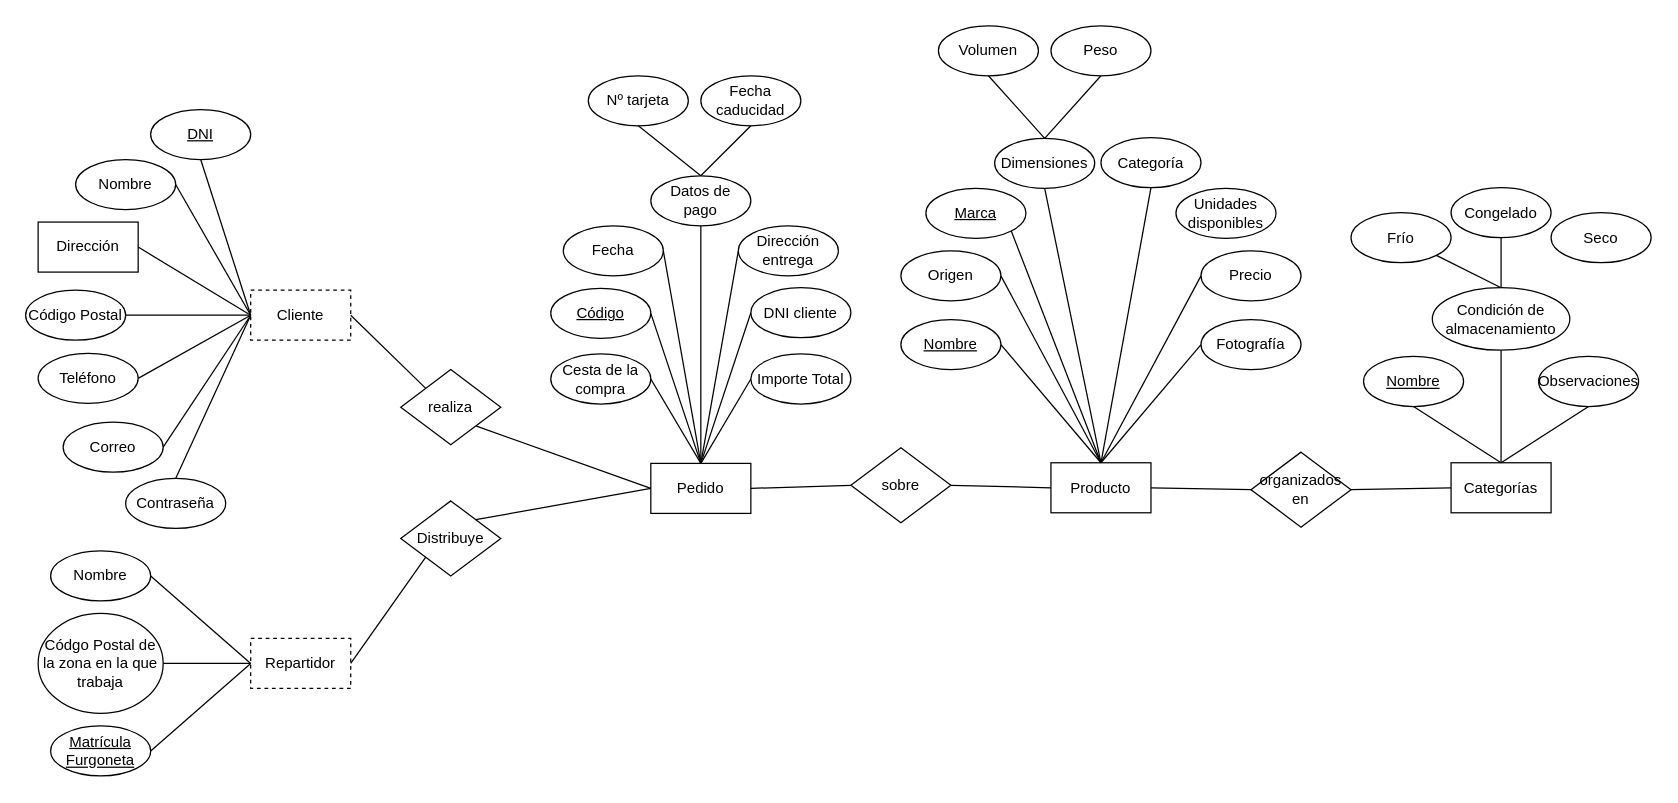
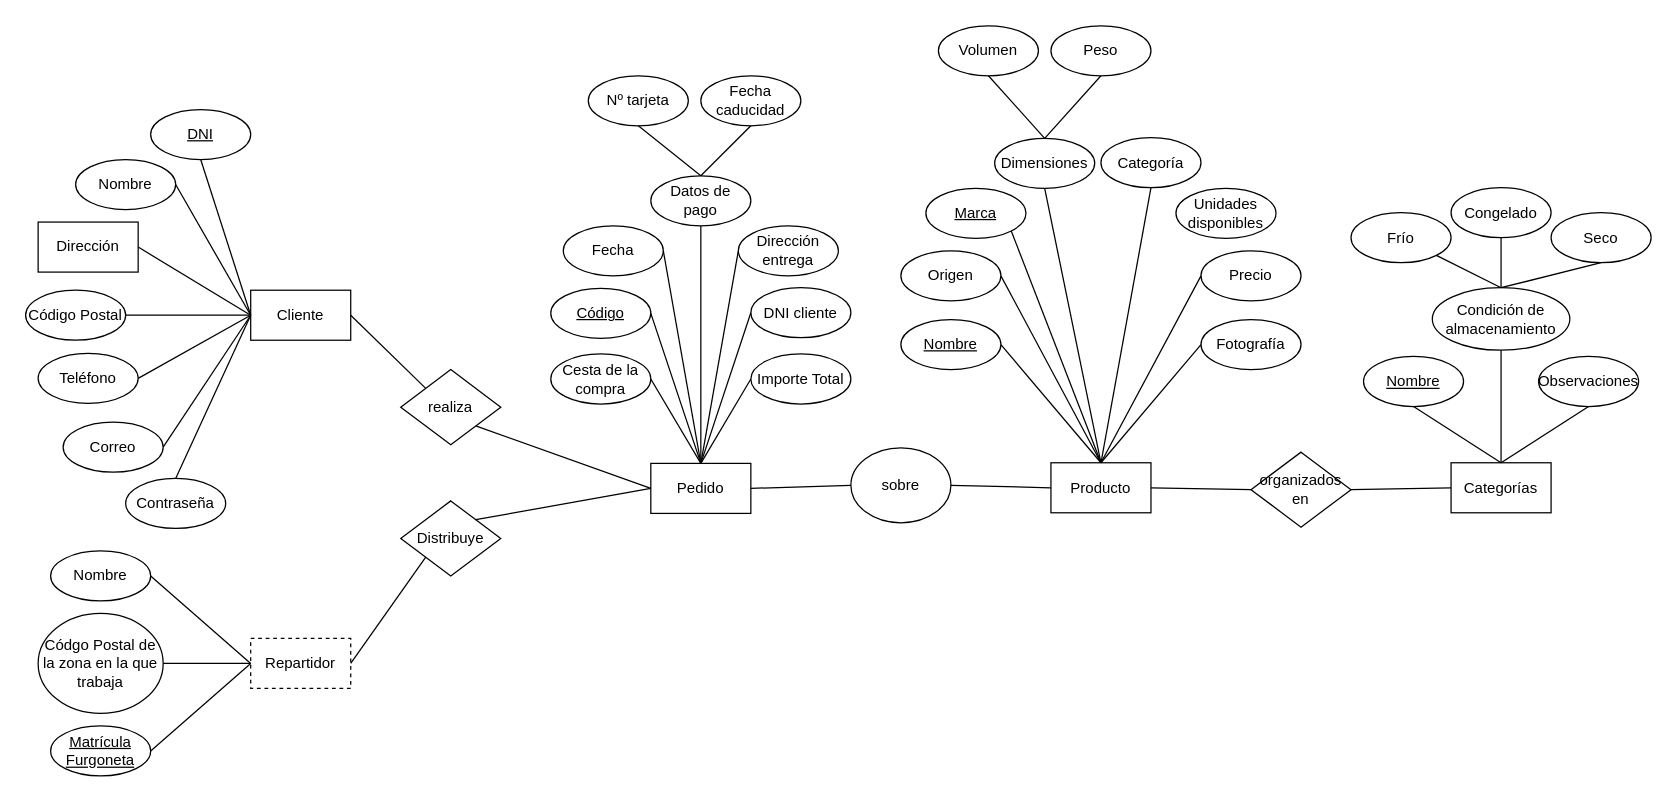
+ <mxCell id="87" value="" style="endArrow=none;html=1;rounded=0;exitX=0.5;exitY=0;exitDx=0;exitDy=0;entryX=0.5;entryY=1;entryDx=0;entryDy=0;" edge="1" parent="1" source="17" target="20"><mxGeometry width="50" height="50" relative="1" as="geometry"><mxPoint x="1210" y="239" as="sourcePoint" /><mxPoint x="1210" y="199" as="targetPoint" /></mxGeometry></mxCell>
- <mxCell id="2" value="Cliente" style="rounded=0;whiteSpace=wrap;html=1;dashed=1;" parent="1" vertex="1"><mxGeometry x="200" y="231.5" width="80" height="40" as="geometry" /></mxCell>
+ <mxCell id="2" value="Cliente" style="rounded=0;whiteSpace=wrap;html=1;" parent="1" vertex="1"><mxGeometry x="200" y="231.5" width="80" height="40" as="geometry" /></mxCell>
- <mxCell id="14" value="sobre" style="rhombus;whiteSpace=wrap;html=1;" parent="1" vertex="1"><mxGeometry x="680" y="357.5" width="80" height="60" as="geometry" /></mxCell>
+ <mxCell id="14" value="sobre" style="ellipse;whiteSpace=wrap;html=1;" parent="1" vertex="1"><mxGeometry x="680" y="357.5" width="80" height="60" as="geometry" /></mxCell>
